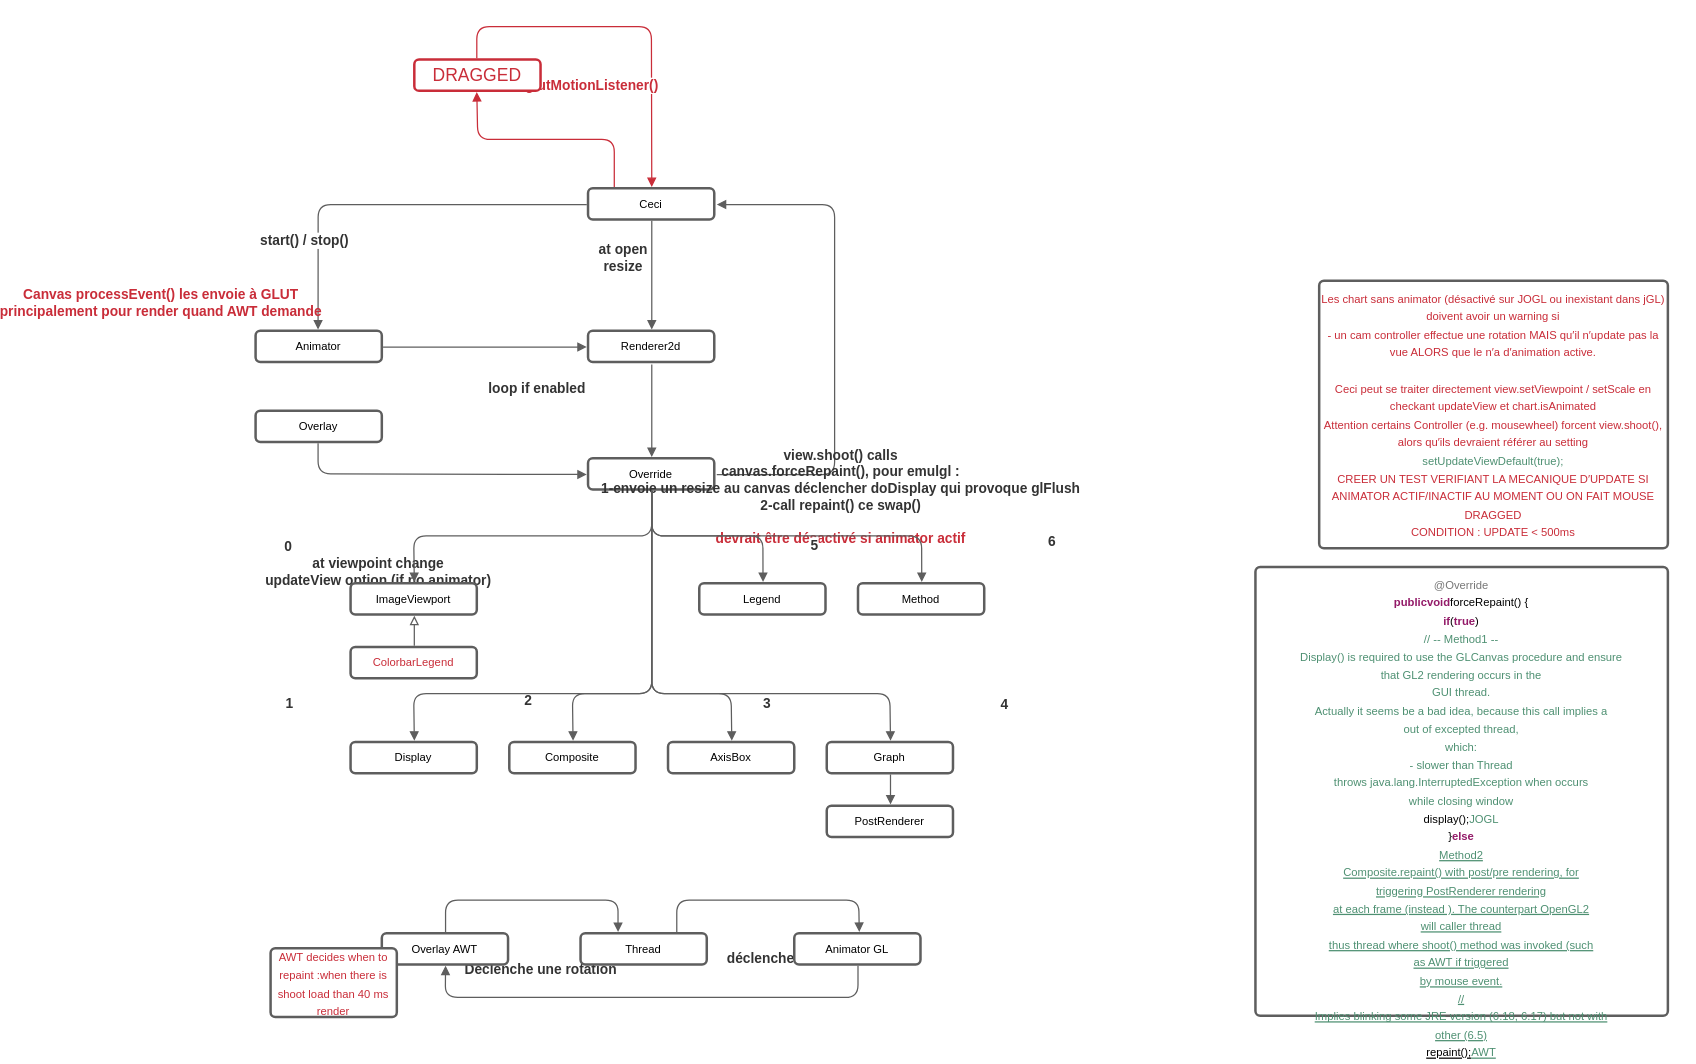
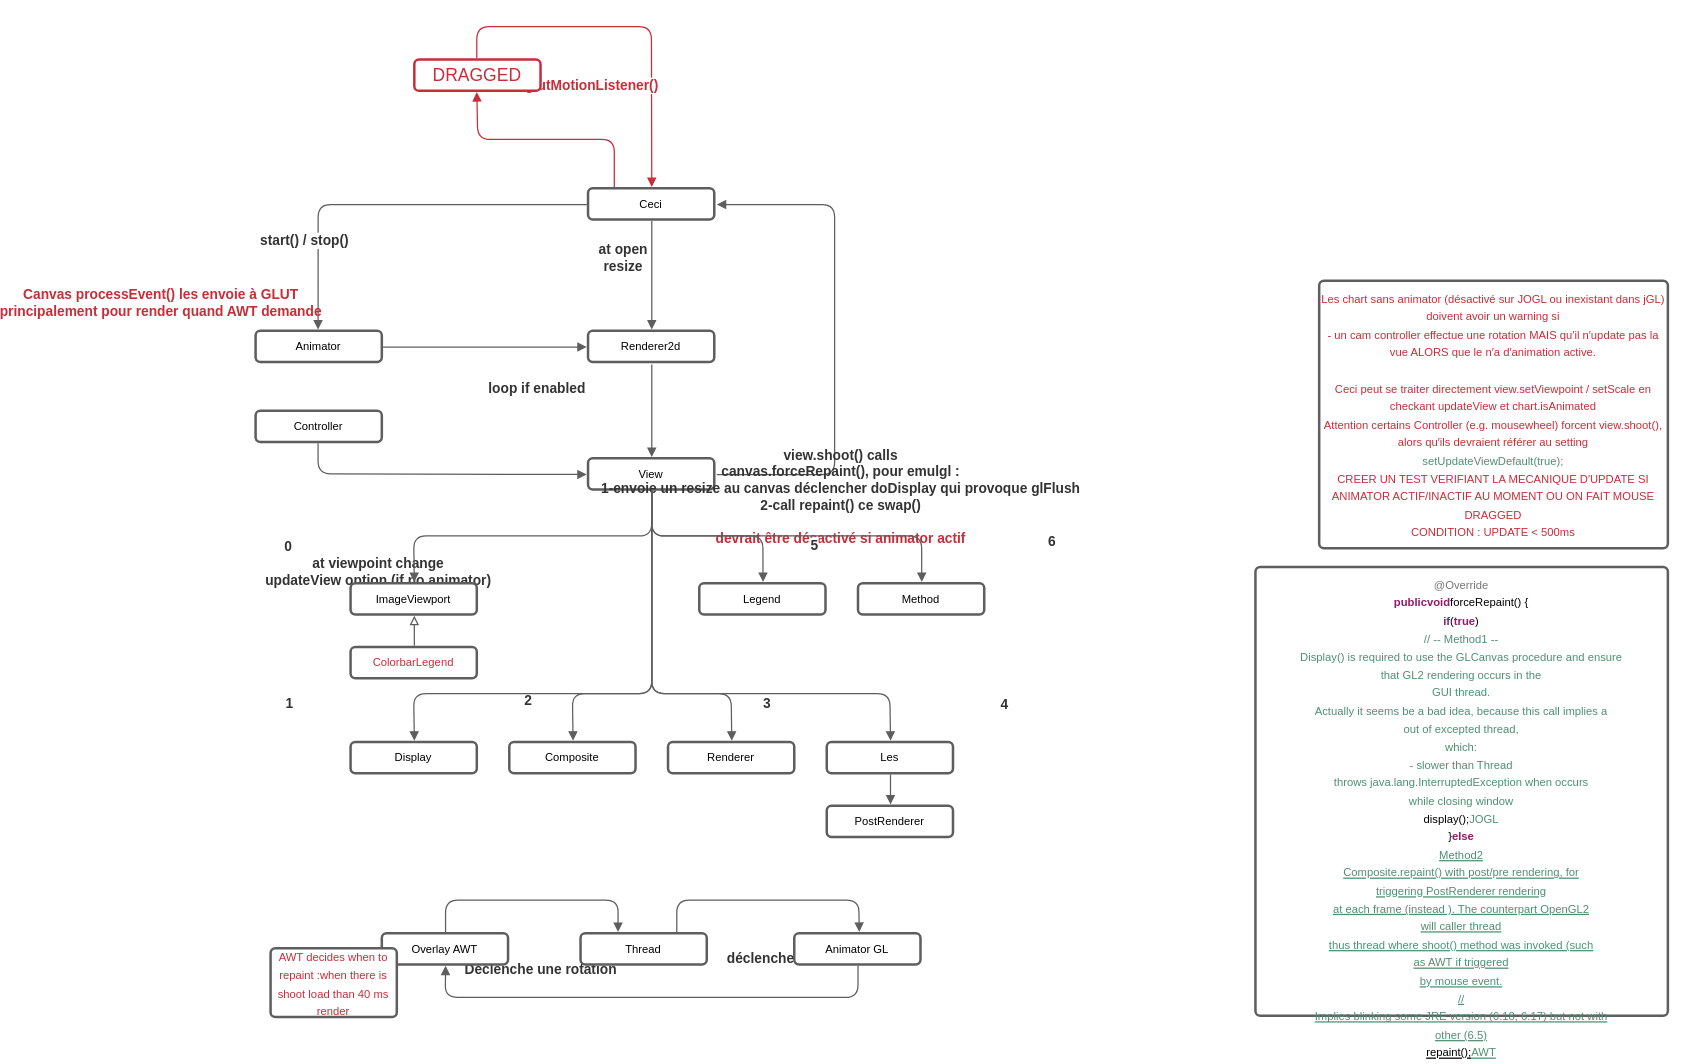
- <mxCell id="4" value="&lt;p style=&quot;align:center;margin-left:0;margin-right:0;margin-top:0px;margin-bottom:0px;text-indent:0;valign:middle;direction:ltr;&quot;&gt;&lt;font style=&quot;font-size:9px;font-family:Arial;color:#000000;direction:ltr;letter-spacing:0px;line-height:100%;opacity:1&quot;&gt;Overlay&lt;/font&gt;&lt;/p&gt;" style="text;vsdxID=1;fillColor=none;gradientColor=none;strokeColor=none;strokeWidth=2;spacingTop=-3;spacingBottom=-3;spacingLeft=-3;spacingRight=-3;labelBackgroundColor=none;rounded=1;html=1;whiteSpace=wrap;verticalAlign=middle;align=center;;html=1;" parent="2" vertex="1"><mxGeometry x="3.17" y="2.78" width="95.25" height="19.05" as="geometry" /></mxCell>
+ <mxCell id="4" value="&lt;p style=&quot;align:center;margin-left:0;margin-right:0;margin-top:0px;margin-bottom:0px;text-indent:0;valign:middle;direction:ltr;&quot;&gt;&lt;font style=&quot;font-size:9px;font-family:Arial;color:#000000;direction:ltr;letter-spacing:0px;line-height:100%;opacity:1&quot;&gt;Controller&lt;/font&gt;&lt;/p&gt;" style="text;vsdxID=1;fillColor=none;gradientColor=none;strokeColor=none;strokeWidth=2;spacingTop=-3;spacingBottom=-3;spacingLeft=-3;spacingRight=-3;labelBackgroundColor=none;rounded=1;html=1;whiteSpace=wrap;verticalAlign=middle;align=center;;html=1;" parent="2" vertex="1"><mxGeometry x="3.17" y="2.78" width="95.25" height="19.05" as="geometry" /></mxCell>
- <mxCell id="9" value="&lt;p style=&quot;align:center;margin-left:0;margin-right:0;margin-top:0px;margin-bottom:0px;text-indent:0;valign:middle;direction:ltr;&quot;&gt;&lt;font style=&quot;font-size:9px;font-family:Arial;color:#000000;direction:ltr;letter-spacing:0px;line-height:100%;opacity:1&quot;&gt;Override&lt;/font&gt;&lt;/p&gt;" style="text;vsdxID=5;fillColor=none;gradientColor=none;strokeColor=none;strokeWidth=2;spacingTop=-3;spacingBottom=-3;spacingLeft=-3;spacingRight=-3;labelBackgroundColor=none;rounded=1;html=1;whiteSpace=wrap;verticalAlign=middle;align=center;;html=1;" parent="7" vertex="1"><mxGeometry x="3.17" y="2.78" width="95.25" height="19.05" as="geometry" /></mxCell>
+ <mxCell id="9" value="&lt;p style=&quot;align:center;margin-left:0;margin-right:0;margin-top:0px;margin-bottom:0px;text-indent:0;valign:middle;direction:ltr;&quot;&gt;&lt;font style=&quot;font-size:9px;font-family:Arial;color:#000000;direction:ltr;letter-spacing:0px;line-height:100%;opacity:1&quot;&gt;View&lt;/font&gt;&lt;/p&gt;" style="text;vsdxID=5;fillColor=none;gradientColor=none;strokeColor=none;strokeWidth=2;spacingTop=-3;spacingBottom=-3;spacingLeft=-3;spacingRight=-3;labelBackgroundColor=none;rounded=1;html=1;whiteSpace=wrap;verticalAlign=middle;align=center;;html=1;" parent="7" vertex="1"><mxGeometry x="3.17" y="2.78" width="95.25" height="19.05" as="geometry" /></mxCell>
- <mxCell id="59" value="&lt;p style=&quot;align:center;margin-left:0;margin-right:0;margin-top:0px;margin-bottom:0px;text-indent:0;valign:middle;direction:ltr;&quot;&gt;&lt;font style=&quot;font-size:9px;font-family:Arial;color:#000000;direction:ltr;letter-spacing:0px;line-height:100%;opacity:1&quot;&gt;AxisBox&lt;/font&gt;&lt;/p&gt;" style="text;vsdxID=35;fillColor=none;gradientColor=none;strokeColor=none;strokeWidth=2;spacingTop=-3;spacingBottom=-3;spacingLeft=-3;spacingRight=-3;labelBackgroundColor=none;rounded=1;html=1;whiteSpace=wrap;verticalAlign=middle;align=center;;html=1;" parent="57" vertex="1"><mxGeometry x="3.17" y="2.78" width="95.25" height="19.05" as="geometry" /></mxCell>
+ <mxCell id="59" value="&lt;p style=&quot;align:center;margin-left:0;margin-right:0;margin-top:0px;margin-bottom:0px;text-indent:0;valign:middle;direction:ltr;&quot;&gt;&lt;font style=&quot;font-size:9px;font-family:Arial;color:#000000;direction:ltr;letter-spacing:0px;line-height:100%;opacity:1&quot;&gt;Renderer&lt;/font&gt;&lt;/p&gt;" style="text;vsdxID=35;fillColor=none;gradientColor=none;strokeColor=none;strokeWidth=2;spacingTop=-3;spacingBottom=-3;spacingLeft=-3;spacingRight=-3;labelBackgroundColor=none;rounded=1;html=1;whiteSpace=wrap;verticalAlign=middle;align=center;;html=1;" parent="57" vertex="1"><mxGeometry x="3.17" y="2.78" width="95.25" height="19.05" as="geometry" /></mxCell>
- <mxCell id="50" value="&lt;p style=&quot;align:center;margin-left:0;margin-right:0;margin-top:0px;margin-bottom:0px;text-indent:0;valign:middle;direction:ltr;&quot;&gt;&lt;font style=&quot;font-size:9px;font-family:Arial;color:#000000;direction:ltr;letter-spacing:0px;line-height:100%;opacity:1&quot;&gt;Graph&lt;/font&gt;&lt;/p&gt;" style="text;vsdxID=27;fillColor=none;gradientColor=none;strokeColor=none;strokeWidth=2;spacingTop=-3;spacingBottom=-3;spacingLeft=-3;spacingRight=-3;labelBackgroundColor=none;rounded=1;html=1;whiteSpace=wrap;verticalAlign=middle;align=center;;html=1;" parent="48" vertex="1"><mxGeometry x="3.17" y="2.78" width="95.25" height="19.05" as="geometry" /></mxCell>
+ <mxCell id="50" value="&lt;p style=&quot;align:center;margin-left:0;margin-right:0;margin-top:0px;margin-bottom:0px;text-indent:0;valign:middle;direction:ltr;&quot;&gt;&lt;font style=&quot;font-size:9px;font-family:Arial;color:#000000;direction:ltr;letter-spacing:0px;line-height:100%;opacity:1&quot;&gt;Les&lt;/font&gt;&lt;/p&gt;" style="text;vsdxID=27;fillColor=none;gradientColor=none;strokeColor=none;strokeWidth=2;spacingTop=-3;spacingBottom=-3;spacingLeft=-3;spacingRight=-3;labelBackgroundColor=none;rounded=1;html=1;whiteSpace=wrap;verticalAlign=middle;align=center;;html=1;" parent="48" vertex="1"><mxGeometry x="3.17" y="2.78" width="95.25" height="19.05" as="geometry" /></mxCell>
